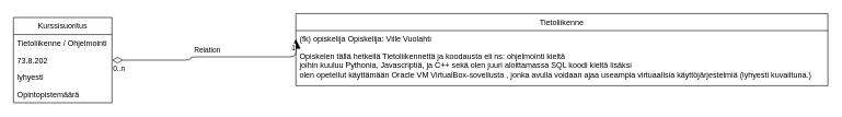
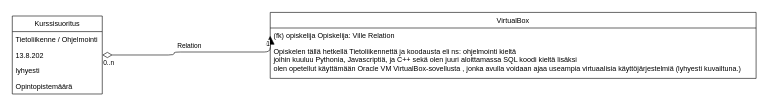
- <mxCell id="2" value="Tietoliikenne" style="swimlane;fontStyle=0;childLayout=stackLayout;horizontal=1;startSize=26;fillColor=none;horizontalStack=0;resizeParent=1;resizeParentMax=0;resizeLast=0;collapsible=1;marginBottom=0;" vertex="1" parent="1"><mxGeometry x="450" y="20" width="810" height="110" as="geometry" /></mxCell>
+ <mxCell id="2" value="VirtualBox" style="swimlane;fontStyle=0;childLayout=stackLayout;horizontal=1;startSize=26;fillColor=none;horizontalStack=0;resizeParent=1;resizeParentMax=0;resizeLast=0;collapsible=1;marginBottom=0;" vertex="1" parent="1"><mxGeometry x="450" y="20" width="810" height="110" as="geometry" /></mxCell>
- <mxCell id="3" value="(fk) opiskelija Opiskelija: Ville Vuolahti  " style="text;strokeColor=none;fillColor=none;align=left;verticalAlign=top;spacingLeft=4;spacingRight=4;overflow=hidden;rotatable=0;points=[[0,0.5],[1,0.5]];portConstraint=eastwest;" vertex="1" parent="2"><mxGeometry y="26" width="810" height="26" as="geometry" /></mxCell>
+ <mxCell id="3" value="(fk) opiskelija Opiskelija: Ville Relation  " style="text;strokeColor=none;fillColor=none;align=left;verticalAlign=top;spacingLeft=4;spacingRight=4;overflow=hidden;rotatable=0;points=[[0,0.5],[1,0.5]];portConstraint=eastwest;" vertex="1" parent="2"><mxGeometry y="26" width="810" height="26" as="geometry" /></mxCell>
- <mxCell id="10" value="73.8.202" style="text;strokeColor=none;fillColor=none;align=left;verticalAlign=top;spacingLeft=4;spacingRight=4;overflow=hidden;rotatable=0;points=[[0,0.5],[1,0.5]];portConstraint=eastwest;" vertex="1" parent="8"><mxGeometry y="52" width="150" height="26" as="geometry" /></mxCell>
+ <mxCell id="10" value="13.8.202" style="text;strokeColor=none;fillColor=none;align=left;verticalAlign=top;spacingLeft=4;spacingRight=4;overflow=hidden;rotatable=0;points=[[0,0.5],[1,0.5]];portConstraint=eastwest;" vertex="1" parent="8"><mxGeometry y="52" width="150" height="26" as="geometry" /></mxCell>
